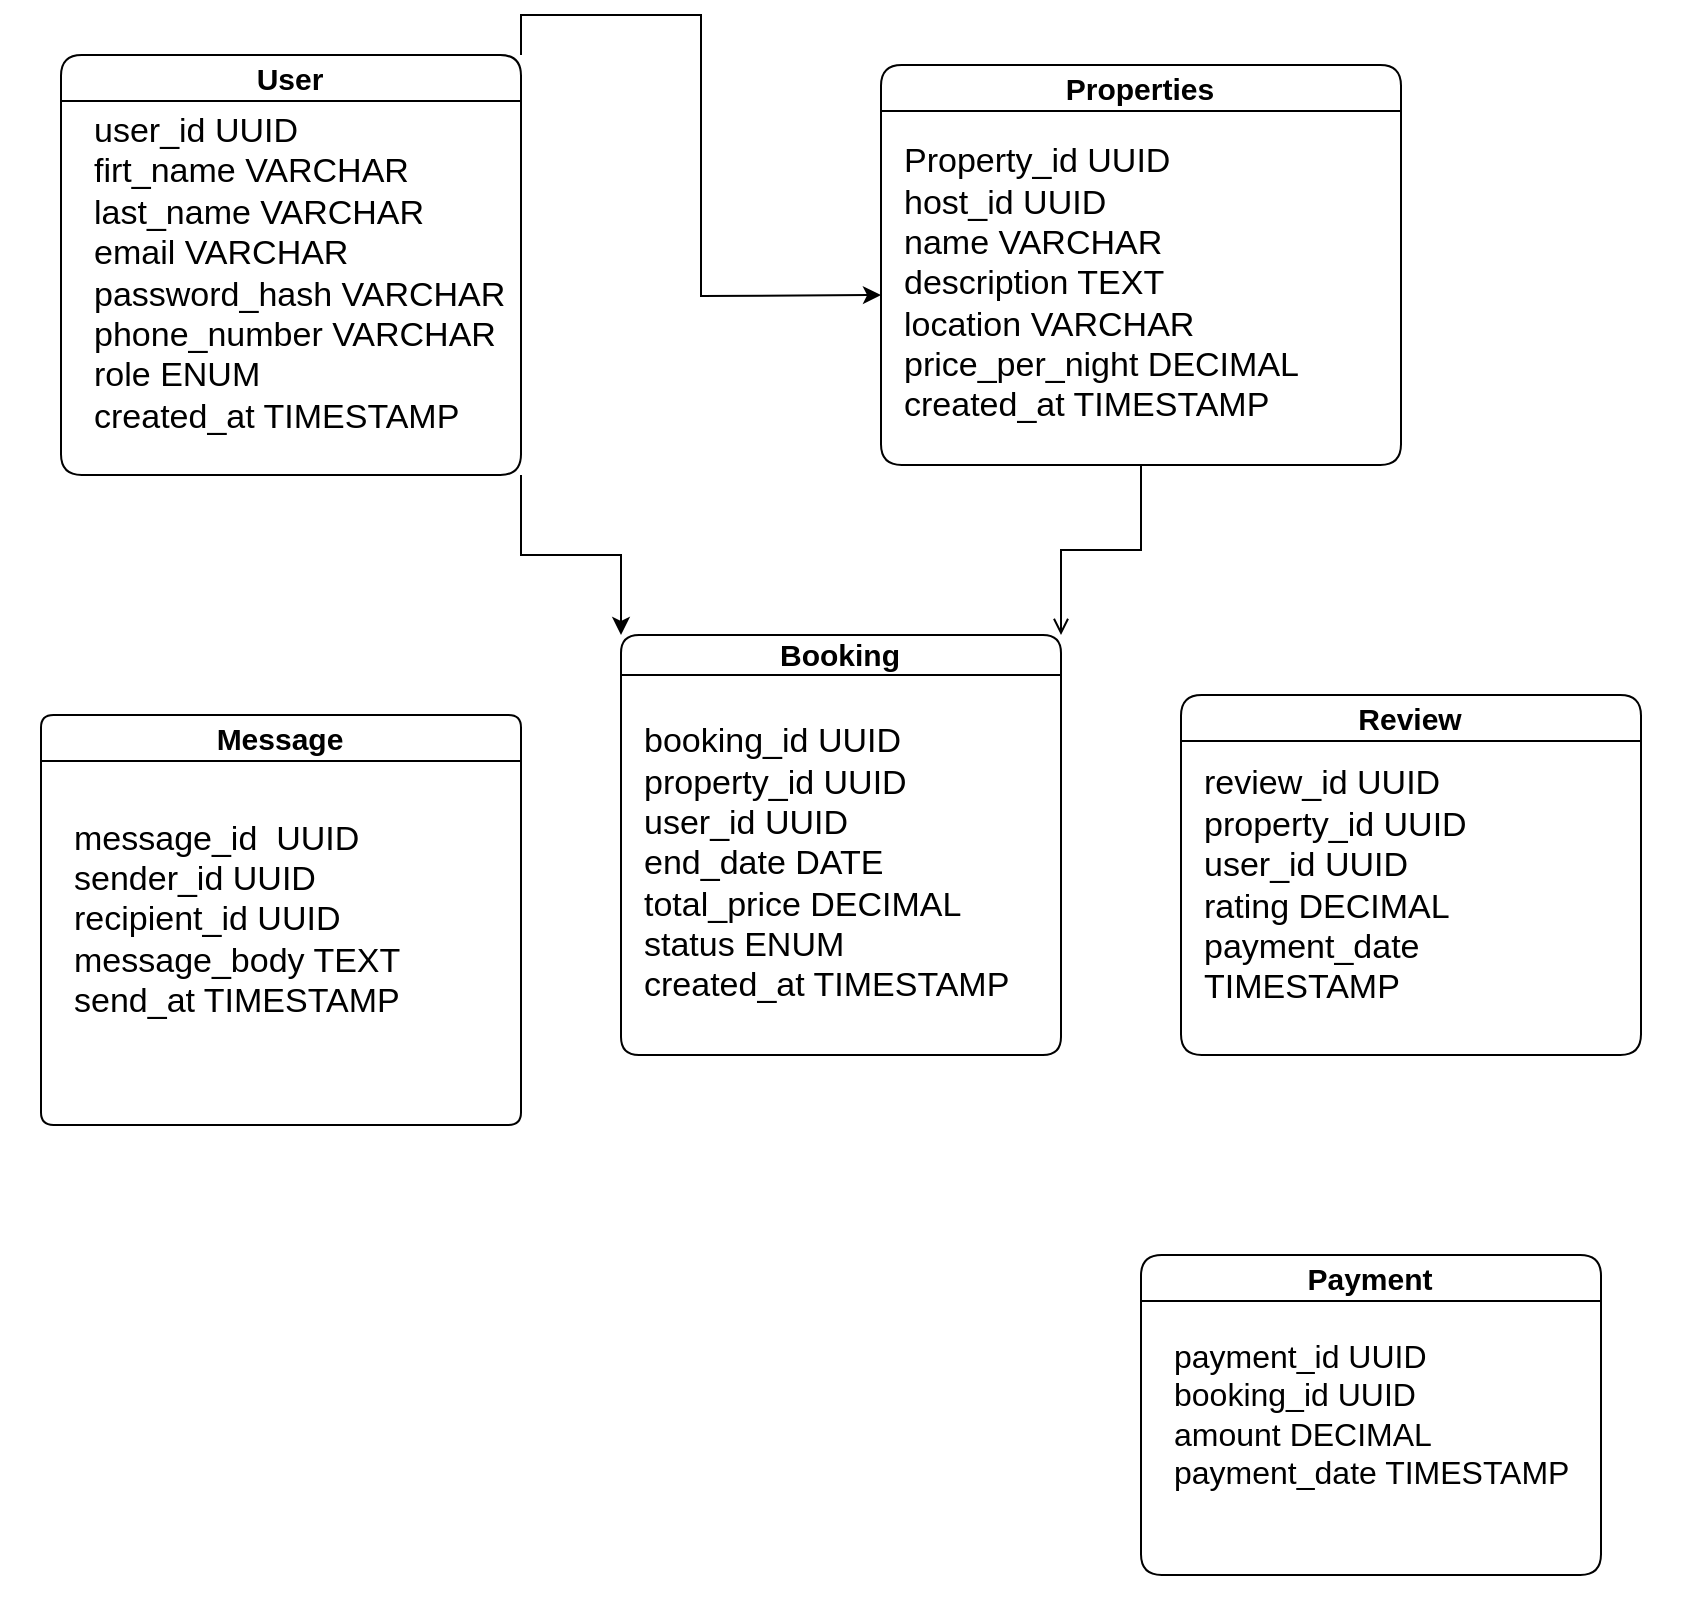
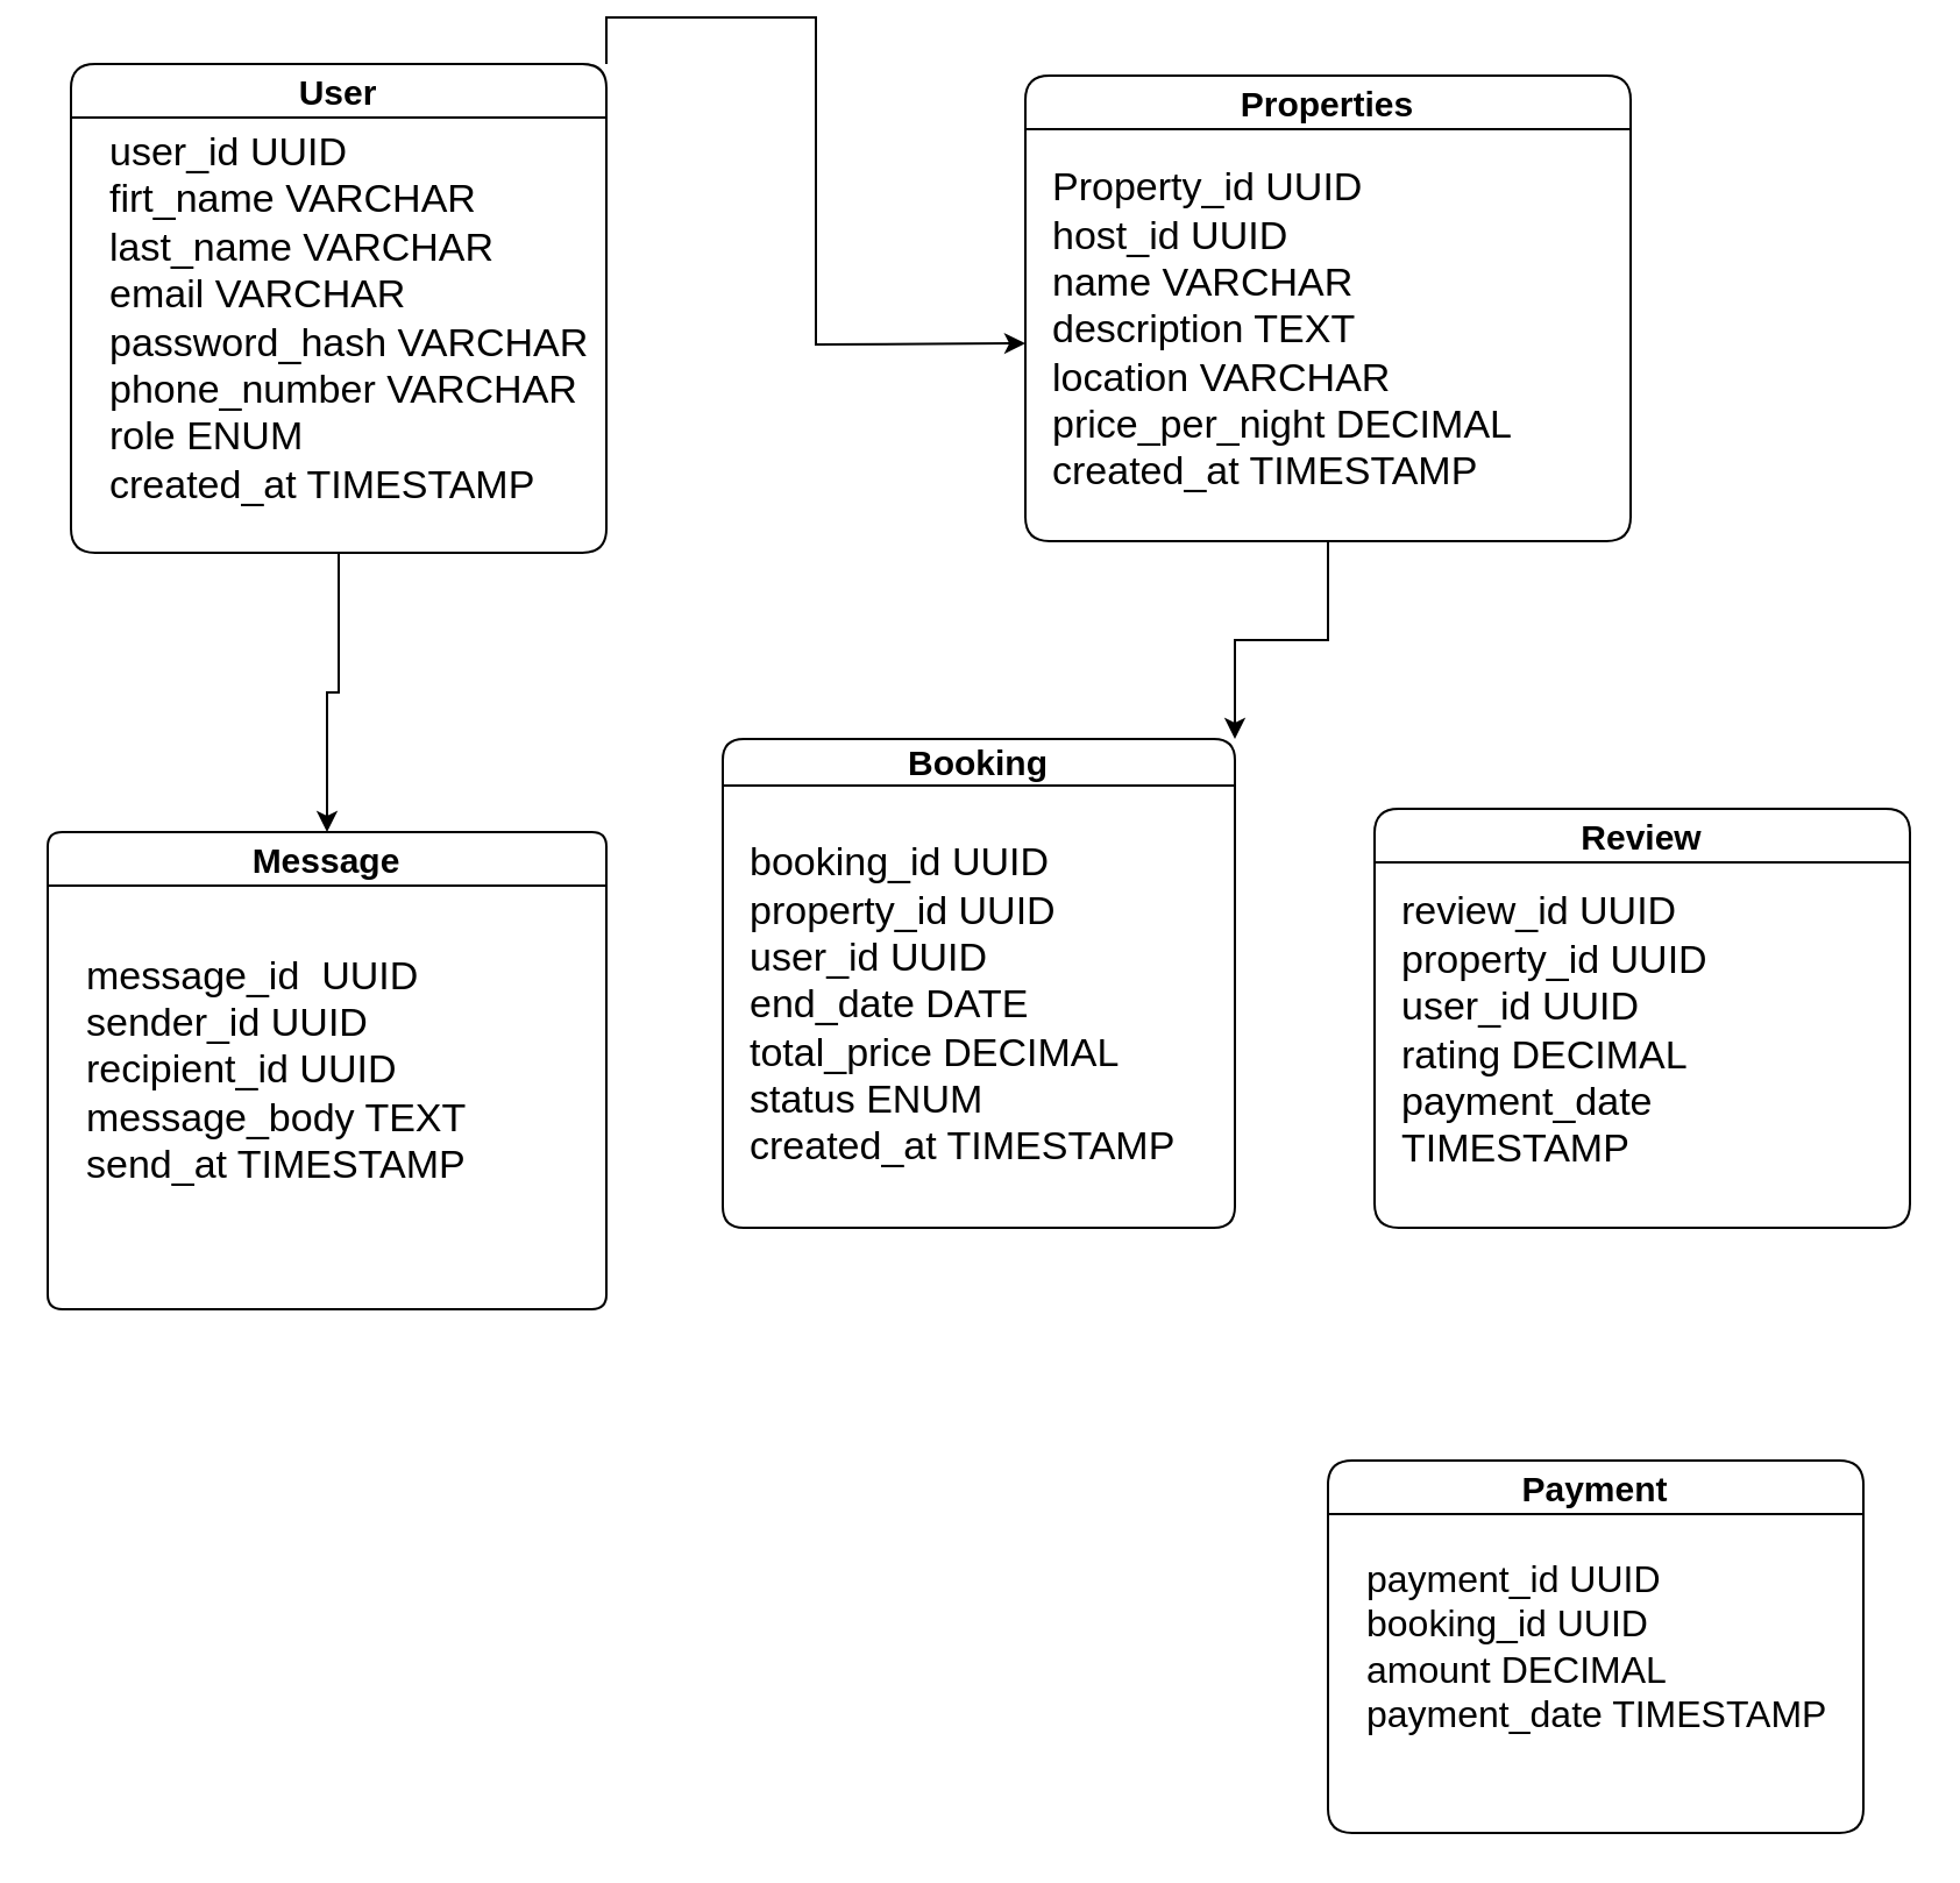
- <mxCell id="2" style="edgeStyle=orthogonalEdgeStyle;rounded=0;orthogonalLoop=1;jettySize=auto;html=1;exitX=1;exitY=1;exitDx=0;exitDy=0;entryX=0;entryY=0;entryDx=0;entryDy=0;" edge="1" parent="1" source="4" target="15"><mxGeometry relative="1" as="geometry" /></mxCell>
+ <mxCell id="17" style="edgeStyle=orthogonalEdgeStyle;rounded=0;orthogonalLoop=1;jettySize=auto;html=1;entryX=0.5;entryY=0;entryDx=0;entryDy=0;exitX=0.5;exitY=1;exitDx=0;exitDy=0;" edge="1" parent="1" source="4" target="6"><mxGeometry relative="1" as="geometry"><mxPoint x="160" y="250" as="sourcePoint" /></mxGeometry></mxCell>
- <mxCell id="10" style="edgeStyle=orthogonalEdgeStyle;rounded=0;orthogonalLoop=1;jettySize=auto;html=1;exitX=0.5;exitY=1;exitDx=0;exitDy=0;entryX=1;entryY=0;entryDx=0;entryDy=0;endArrow=open;" edge="1" parent="1" source="11" target="15"><mxGeometry relative="1" as="geometry" /></mxCell>
+ <mxCell id="10" style="edgeStyle=orthogonalEdgeStyle;rounded=0;orthogonalLoop=1;jettySize=auto;html=1;exitX=0.5;exitY=1;exitDx=0;exitDy=0;entryX=1;entryY=0;entryDx=0;entryDy=0;" edge="1" parent="1" source="11" target="15"><mxGeometry relative="1" as="geometry" /></mxCell>
